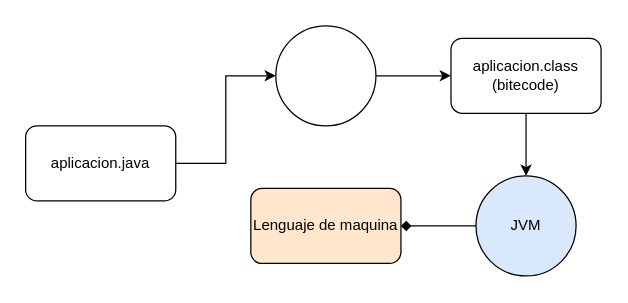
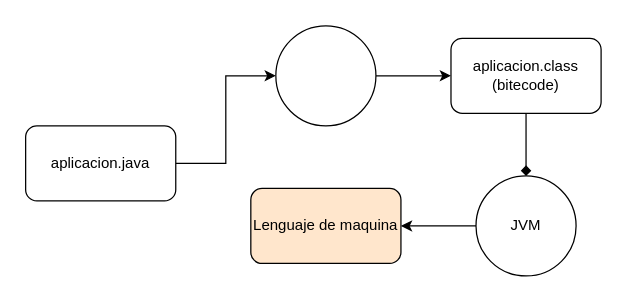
- <mxCell id="6" value="" style="edgeStyle=orthogonalEdgeStyle;rounded=0;orthogonalLoop=1;jettySize=auto;html=1;" edge="1" parent="1" source="7" target="9"><mxGeometry relative="1" as="geometry" /></mxCell>
+ <mxCell id="6" value="" style="edgeStyle=orthogonalEdgeStyle;rounded=0;orthogonalLoop=1;jettySize=auto;html=1;endArrow=diamond;" edge="1" parent="1" source="7" target="9"><mxGeometry relative="1" as="geometry" /></mxCell>
- <mxCell id="8" value="" style="edgeStyle=orthogonalEdgeStyle;rounded=0;orthogonalLoop=1;jettySize=auto;html=1;endArrow=diamond;" edge="1" parent="1" source="9" target="10"><mxGeometry relative="1" as="geometry" /></mxCell>
+ <mxCell id="8" value="" style="edgeStyle=orthogonalEdgeStyle;rounded=0;orthogonalLoop=1;jettySize=auto;html=1;" edge="1" parent="1" source="9" target="10"><mxGeometry relative="1" as="geometry" /></mxCell>
- <mxCell id="9" value="JVM" style="ellipse;whiteSpace=wrap;html=1;rounded=1;fillColor=#dae8fc;" vertex="1" parent="1"><mxGeometry x="380" y="140" width="80" height="80" as="geometry" /></mxCell>
+ <mxCell id="9" value="JVM" style="ellipse;whiteSpace=wrap;html=1;rounded=1;" vertex="1" parent="1"><mxGeometry x="380" y="140" width="80" height="80" as="geometry" /></mxCell>
